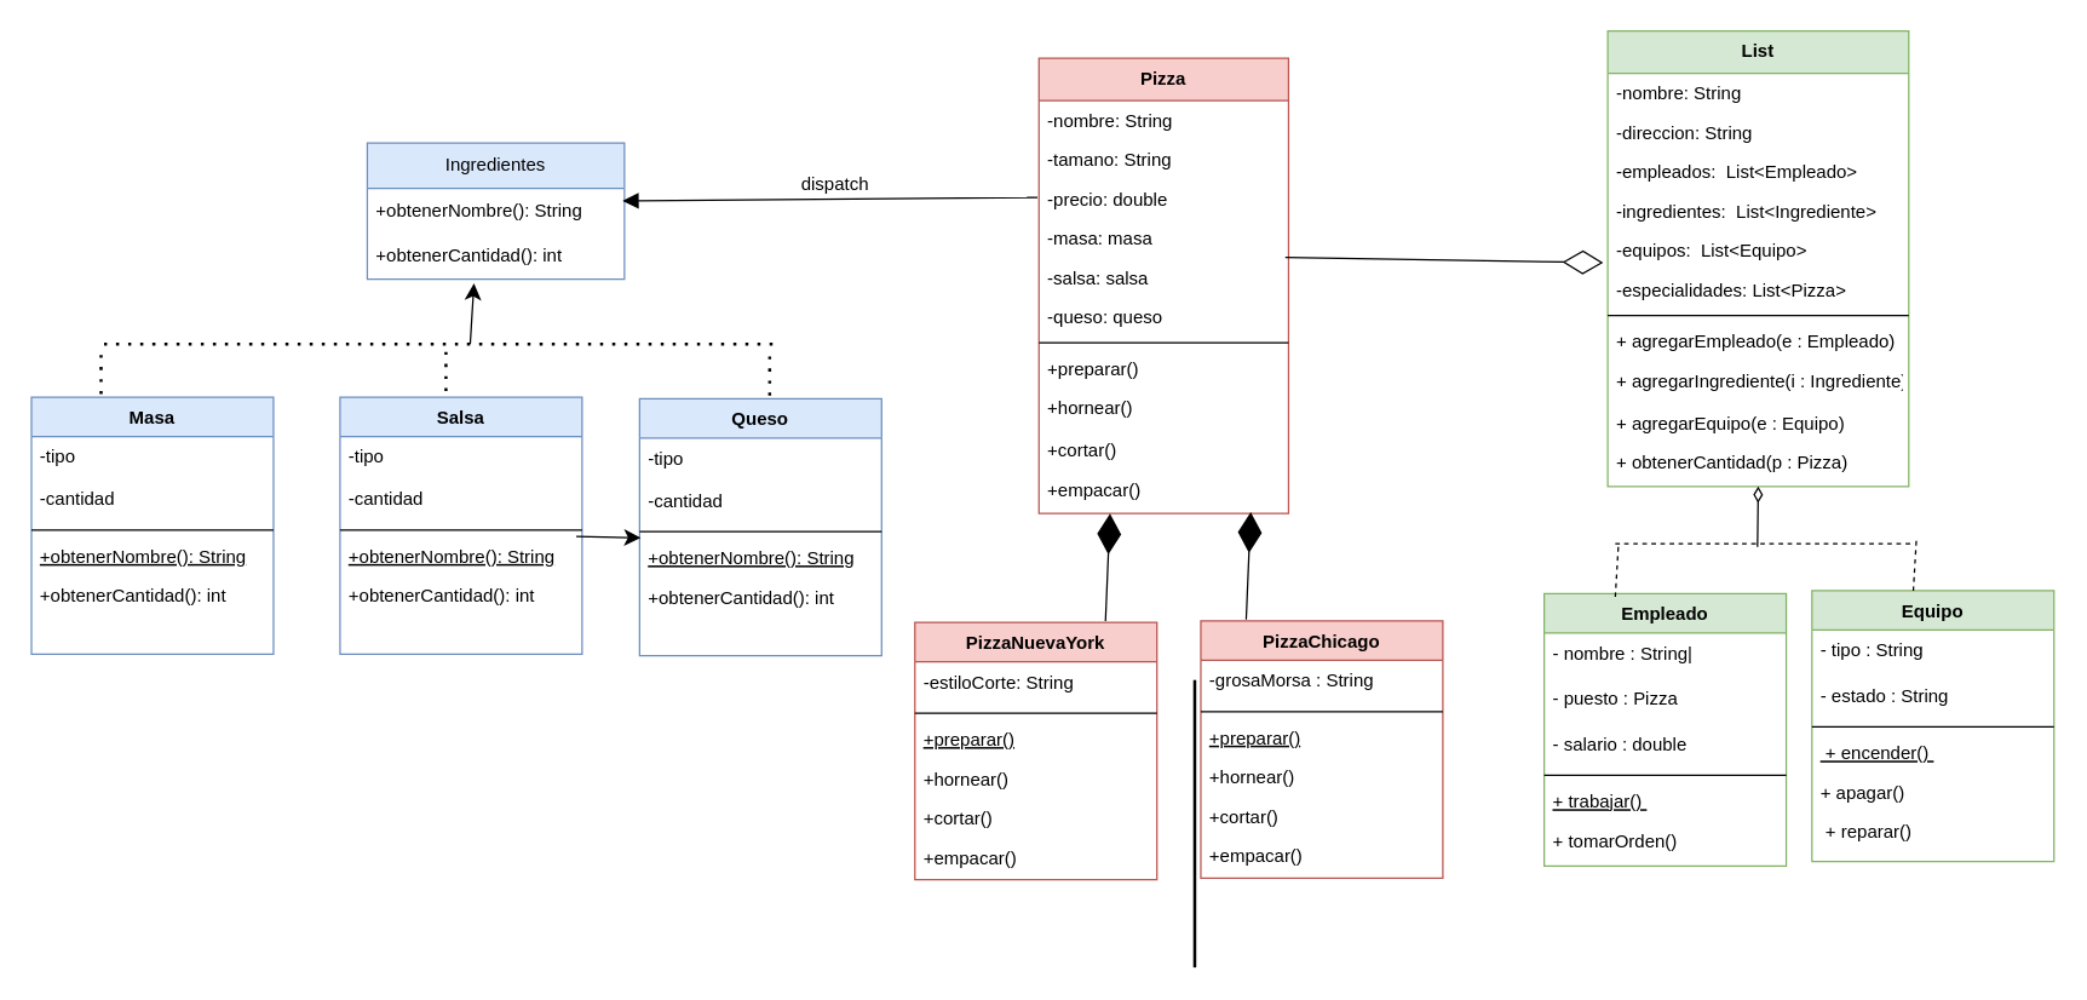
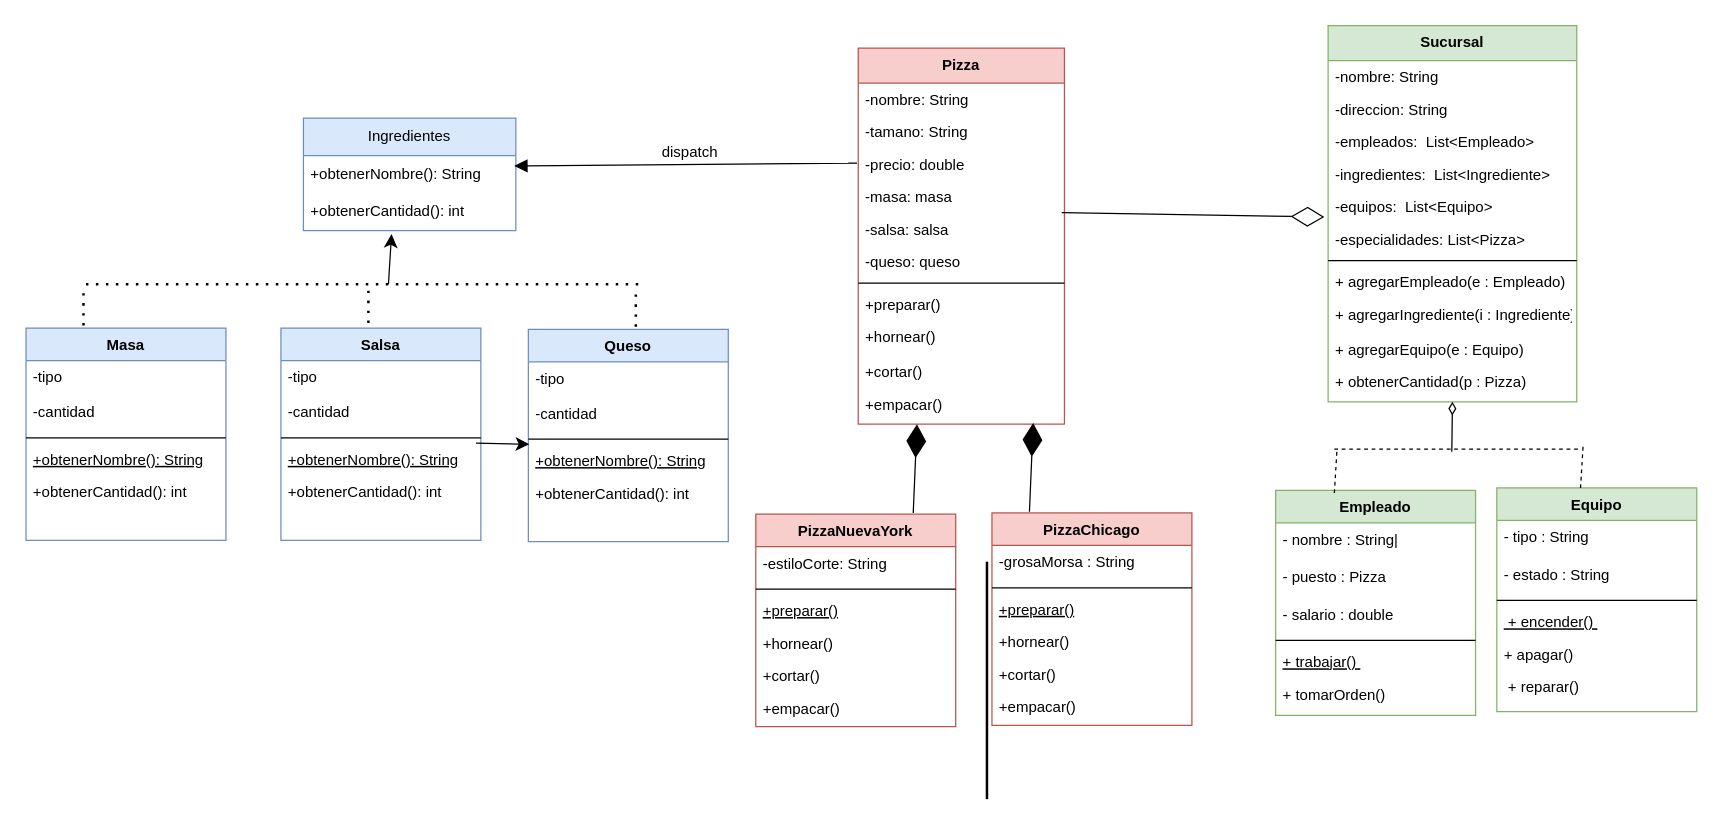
- <mxCell id="50" value="List" style="swimlane;fontStyle=1;align=center;verticalAlign=top;childLayout=stackLayout;horizontal=1;startSize=28;horizontalStack=0;resizeParent=1;resizeLast=0;collapsible=1;marginBottom=0;rounded=0;shadow=0;strokeWidth=1;fillColor=#d5e8d4;strokeColor=#82b366;" vertex="1" parent="1"><mxGeometry x="1062" y="20" width="199" height="301" as="geometry"><mxRectangle x="550" y="140" width="160" height="26" as="alternateBounds" /></mxGeometry></mxCell>
+ <mxCell id="50" value="Sucursal" style="swimlane;fontStyle=1;align=center;verticalAlign=top;childLayout=stackLayout;horizontal=1;startSize=28;horizontalStack=0;resizeParent=1;resizeLast=0;collapsible=1;marginBottom=0;rounded=0;shadow=0;strokeWidth=1;fillColor=#d5e8d4;strokeColor=#82b366;" vertex="1" parent="1"><mxGeometry x="1062" y="20" width="199" height="301" as="geometry"><mxRectangle x="550" y="140" width="160" height="26" as="alternateBounds" /></mxGeometry></mxCell>
